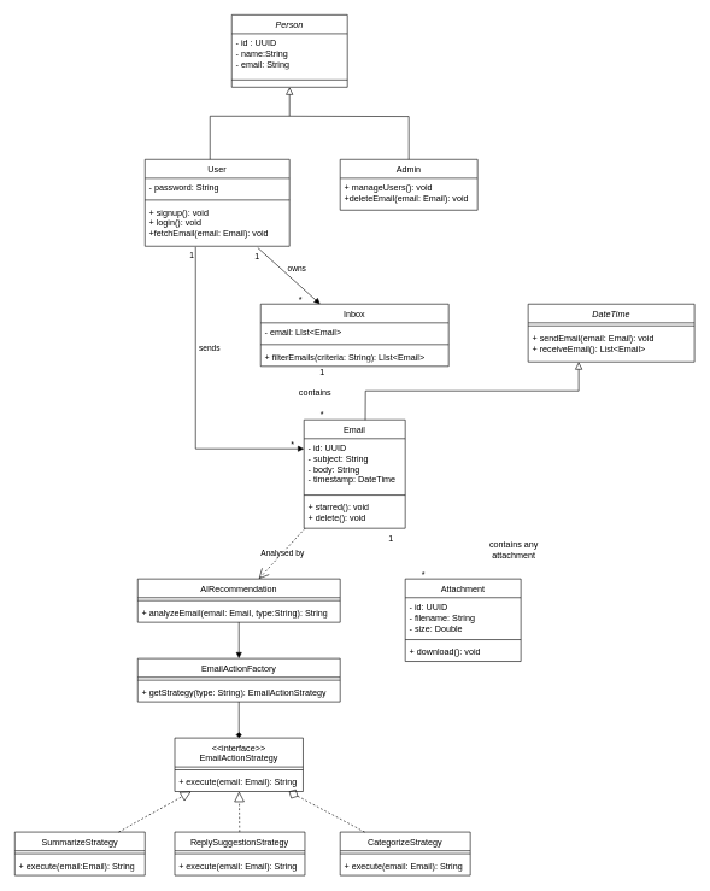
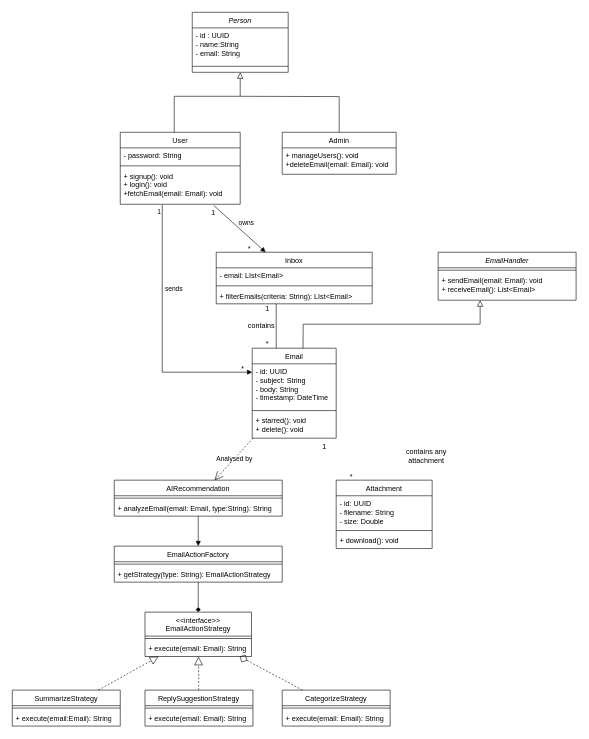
- <mxCell id="15" value="&lt;span style=&quot;font-weight: normal;&quot;&gt;&lt;i&gt;DateTime&lt;/i&gt;&lt;/span&gt;" style="swimlane;fontStyle=1;align=center;verticalAlign=top;childLayout=stackLayout;horizontal=1;startSize=26;horizontalStack=0;resizeParent=1;resizeParentMax=0;resizeLast=0;collapsible=1;marginBottom=0;whiteSpace=wrap;html=1;" vertex="1" parent="1"><mxGeometry x="730" y="420" width="230" height="80" as="geometry" /></mxCell>
+ <mxCell id="15" value="&lt;span style=&quot;font-weight: normal;&quot;&gt;&lt;i&gt;EmailHandler&lt;/i&gt;&lt;/span&gt;" style="swimlane;fontStyle=1;align=center;verticalAlign=top;childLayout=stackLayout;horizontal=1;startSize=26;horizontalStack=0;resizeParent=1;resizeParentMax=0;resizeLast=0;collapsible=1;marginBottom=0;whiteSpace=wrap;html=1;" vertex="1" parent="1"><mxGeometry x="730" y="420" width="230" height="80" as="geometry" /></mxCell>
+ <mxCell id="47" value="" style="endArrow=none;html=1;edgeStyle=orthogonalEdgeStyle;rounded=0;" edge="1" parent="1" source="18" target="11"><mxGeometry relative="1" as="geometry"><mxPoint x="460" y="590" as="sourcePoint" /><mxPoint x="620" y="590" as="targetPoint" /><Array as="points"><mxPoint x="460" y="540" /><mxPoint x="460" y="540" /></Array></mxGeometry></mxCell>
